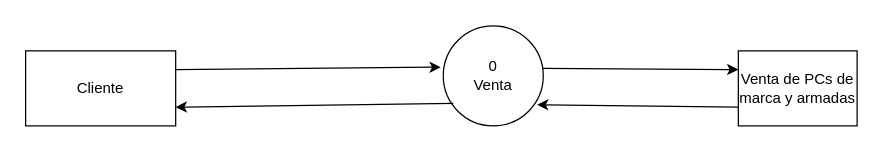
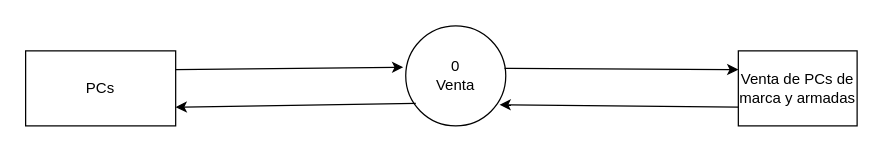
- <mxCell id="4" value="0&lt;br&gt;Venta" style="ellipse;whiteSpace=wrap;html=1;aspect=fixed;" parent="1" vertex="1"><mxGeometry x="354" y="20" width="80" height="80" as="geometry" /></mxCell>
+ <mxCell id="4" value="0&lt;br&gt;Venta" style="ellipse;whiteSpace=wrap;html=1;aspect=fixed;" parent="1" vertex="1"><mxGeometry x="324" y="20" width="80" height="80" as="geometry" /></mxCell>
- <mxCell id="2" value="Cliente" style="rounded=0;whiteSpace=wrap;html=1;" parent="1" vertex="1"><mxGeometry x="20" y="40" width="120" height="60" as="geometry" /></mxCell>
+ <mxCell id="2" value="PCs" style="rounded=0;whiteSpace=wrap;html=1;" parent="1" vertex="1"><mxGeometry x="20" y="40" width="120" height="60" as="geometry" /></mxCell>
